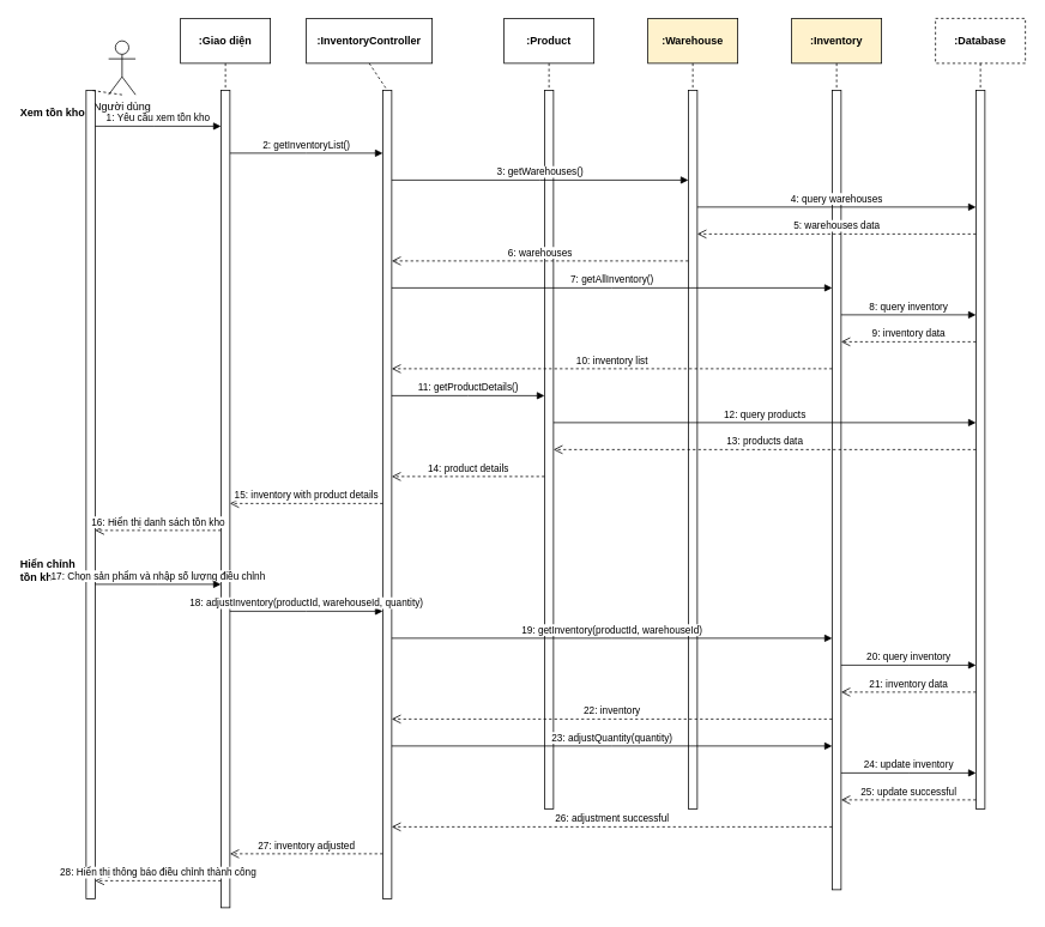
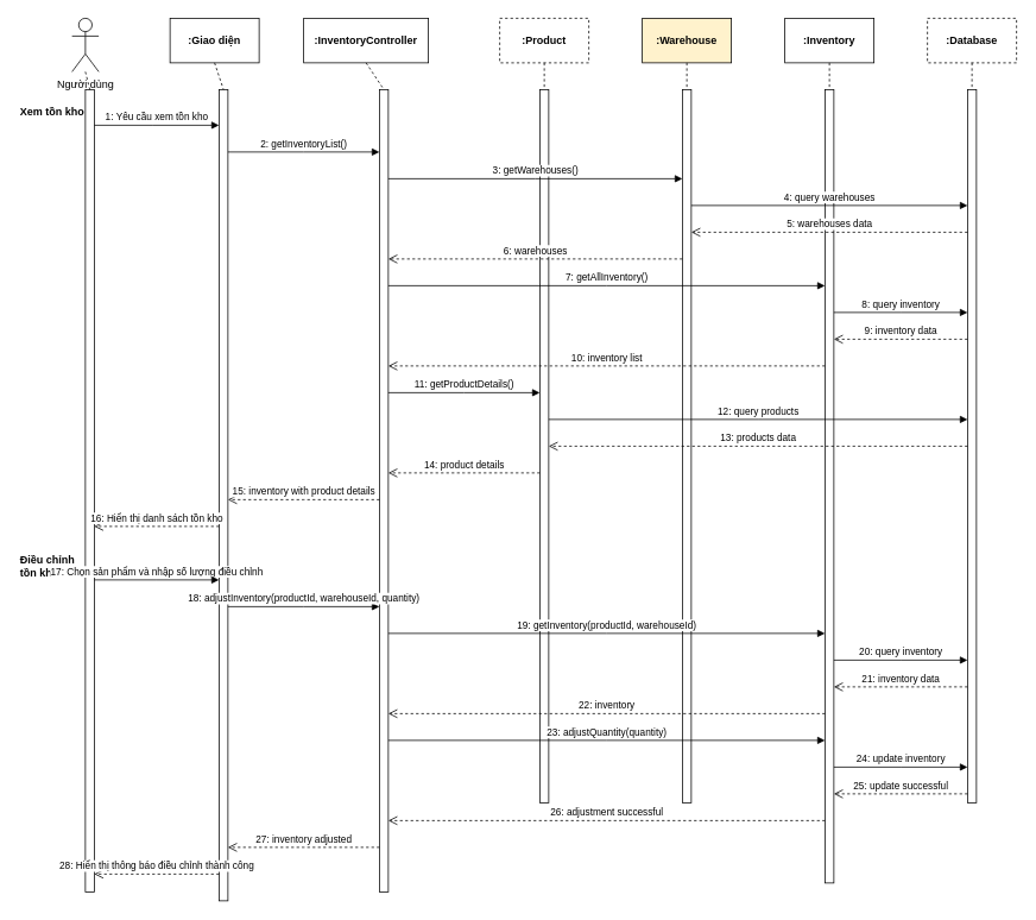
- <mxCell id="3" value="&lt;b&gt;:Giao diện&lt;/b&gt;" style="html=1;whiteSpace=wrap;" vertex="1" parent="1"><mxGeometry x="200" y="20" width="100" height="50" as="geometry" /></mxCell>
+ <mxCell id="3" value="&lt;b&gt;:Giao diện&lt;/b&gt;" style="html=1;whiteSpace=wrap;" vertex="1" parent="1"><mxGeometry x="190" y="20" width="100" height="50" as="geometry" /></mxCell>
- <mxCell id="5" value="&lt;b&gt;:Product&lt;/b&gt;" style="html=1;whiteSpace=wrap;" parent="1" vertex="1"><mxGeometry x="560" y="20" width="100" height="50" as="geometry" /></mxCell>
+ <mxCell id="5" value="&lt;b&gt;:Product&lt;/b&gt;" style="html=1;whiteSpace=wrap;dashed=1;" parent="1" vertex="1"><mxGeometry x="560" y="20" width="100" height="50" as="geometry" /></mxCell>
- <mxCell id="7" value="&lt;b&gt;:Inventory&lt;/b&gt;" style="html=1;whiteSpace=wrap;fillColor=#fff2cc;" parent="1" vertex="1"><mxGeometry x="880" y="20" width="100" height="50" as="geometry" /></mxCell>
+ <mxCell id="7" value="&lt;b&gt;:Inventory&lt;/b&gt;" style="html=1;whiteSpace=wrap;" parent="1" vertex="1"><mxGeometry x="880" y="20" width="100" height="50" as="geometry" /></mxCell>
- <mxCell id="2" value="Người dùng" style="shape=umlActor;verticalLabelPosition=bottom;verticalAlign=top;html=1;" parent="1" vertex="1"><mxGeometry x="120" y="45" width="30" height="60" as="geometry" /></mxCell>
+ <mxCell id="2" value="Người dùng" style="shape=umlActor;verticalLabelPosition=bottom;verticalAlign=top;html=1;" parent="1" vertex="1"><mxGeometry x="80" y="20" width="30" height="60" as="geometry" /></mxCell>
- <mxCell id="40" value="&lt;b&gt;Hiển chỉnh tồn kho&lt;/b&gt;" style="text;html=1;strokeColor=none;fillColor=none;align=left;verticalAlign=middle;whiteSpace=wrap;rounded=0;" vertex="1" parent="1"><mxGeometry x="20" y="620" width="80" height="30" as="geometry" /></mxCell>
+ <mxCell id="40" value="&lt;b&gt;Điều chỉnh tồn kho&lt;/b&gt;" style="text;html=1;strokeColor=none;fillColor=none;align=left;verticalAlign=middle;whiteSpace=wrap;rounded=0;" vertex="1" parent="1"><mxGeometry x="20" y="620" width="80" height="30" as="geometry" /></mxCell>
